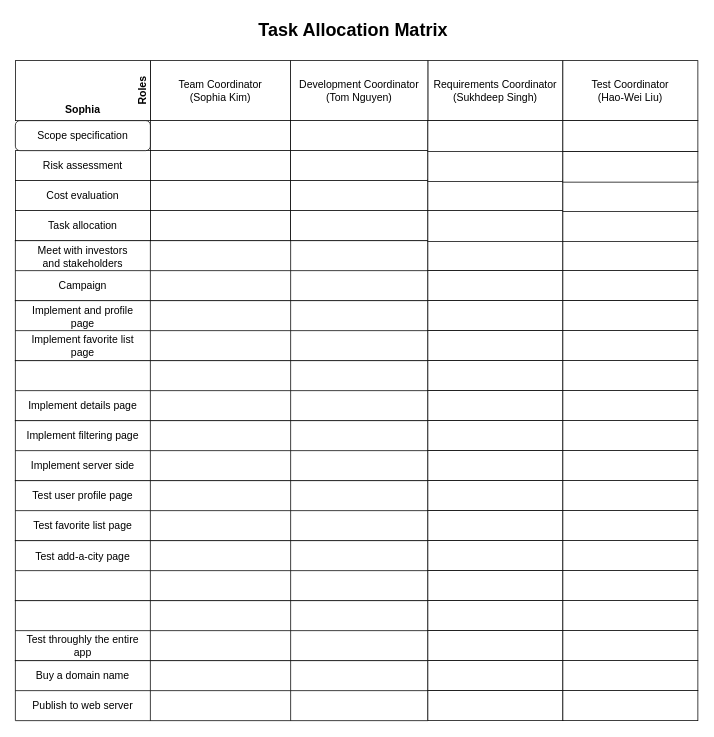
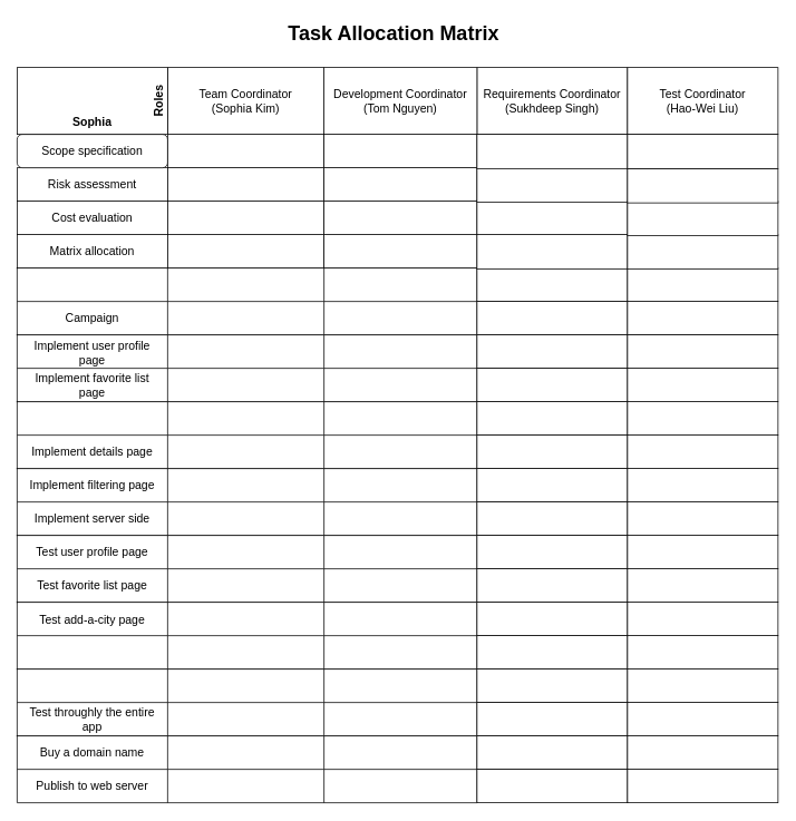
- <mxCell id="124" value="Task allocation" style="rounded=0;whiteSpace=wrap;html=1;fontColor=#000000;fontSize=14;" vertex="1" parent="1"><mxGeometry x="20" y="280" width="180" height="40" as="geometry" /></mxCell>
+ <mxCell id="124" value="Matrix allocation" style="rounded=0;whiteSpace=wrap;html=1;fontColor=#000000;fontSize=14;" vertex="1" parent="1"><mxGeometry x="20" y="280" width="180" height="40" as="geometry" /></mxCell>
- <mxCell id="12" value="&lt;font color=&quot;#000000&quot; style=&quot;font-size: 14px;&quot;&gt;Meet with investors and stakeholders&lt;/font&gt;" style="text;html=1;strokeColor=none;fillColor=none;align=center;verticalAlign=middle;whiteSpace=wrap;rounded=0;fontColor=#FFFFFF;fontSize=14;" vertex="1" parent="1"><mxGeometry x="40" y="326" width="140" height="30" as="geometry" /></mxCell>
- <mxCell id="23" value="&lt;font color=&quot;#000000&quot; style=&quot;font-size: 14px;&quot;&gt;&lt;span style=&quot;caret-color: rgb(0, 0, 0); font-size: 14px;&quot;&gt;Implement and&amp;nbsp;profile page&lt;/span&gt;&lt;/font&gt;" style="text;html=1;strokeColor=none;fillColor=none;align=center;verticalAlign=middle;whiteSpace=wrap;rounded=0;fontColor=#FFFFFF;fontSize=14;" vertex="1" parent="1"><mxGeometry x="25" y="406" width="170" height="30" as="geometry" /></mxCell>
+ <mxCell id="23" value="&lt;font color=&quot;#000000&quot; style=&quot;font-size: 14px;&quot;&gt;&lt;span style=&quot;caret-color: rgb(0, 0, 0); font-size: 14px;&quot;&gt;Implement user&amp;nbsp;profile page&lt;/span&gt;&lt;/font&gt;" style="text;html=1;strokeColor=none;fillColor=none;align=center;verticalAlign=middle;whiteSpace=wrap;rounded=0;fontColor=#FFFFFF;fontSize=14;" vertex="1" parent="1"><mxGeometry x="25" y="406" width="170" height="30" as="geometry" /></mxCell>
